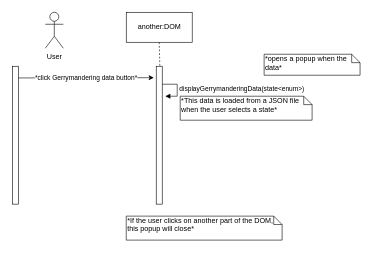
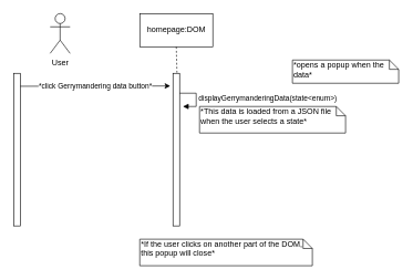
- <mxCell id="3" value="another:DOM" style="html=1;" vertex="1" parent="1"><mxGeometry x="210" y="20" width="110" height="50" as="geometry" /></mxCell>
+ <mxCell id="3" value="homepage:DOM" style="html=1;" vertex="1" parent="1"><mxGeometry x="210" y="20" width="110" height="50" as="geometry" /></mxCell>
